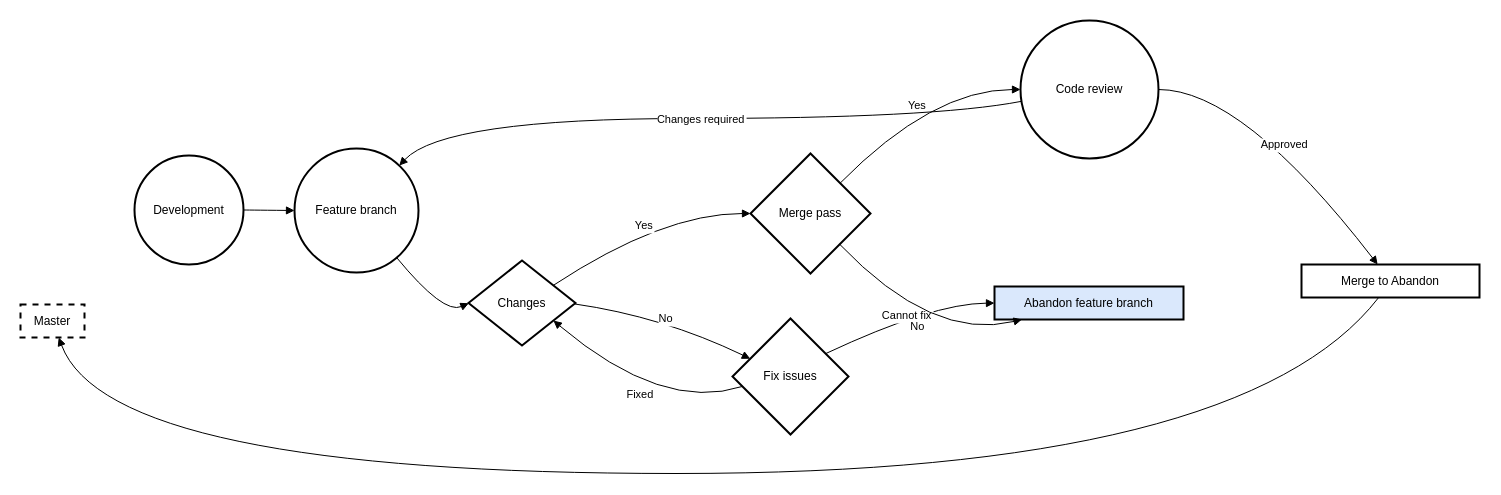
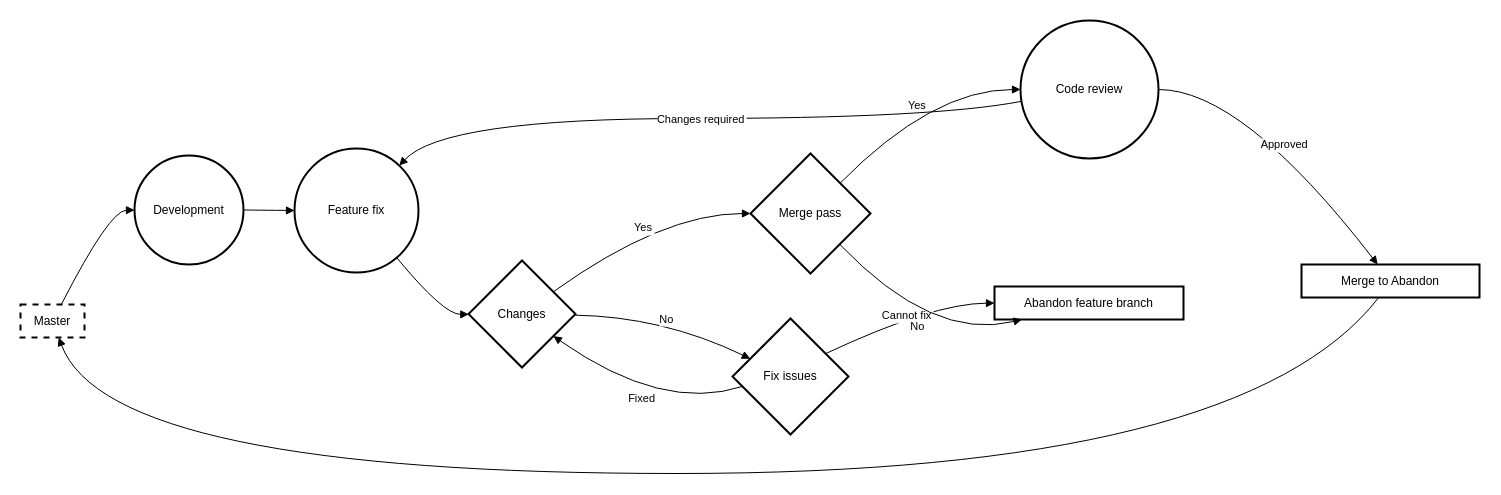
- <mxCell id="4" value="Feature branch" style="ellipse;aspect=fixed;strokeWidth=2;whiteSpace=wrap;" vertex="1" parent="1"><mxGeometry x="294" y="148" width="124" height="124" as="geometry" /></mxCell>
+ <mxCell id="4" value="Feature fix" style="ellipse;aspect=fixed;strokeWidth=2;whiteSpace=wrap;" vertex="1" parent="1"><mxGeometry x="294" y="148" width="124" height="124" as="geometry" /></mxCell>
+ <mxCell id="11" value="" style="curved=1;startArrow=none;endArrow=block;exitX=0.637;exitY=0.003;entryX=0.003;entryY=0.502;" edge="1" parent="1" source="2" target="3"><mxGeometry relative="1" as="geometry"><Array as="points"><mxPoint x="109" y="210" /></Array></mxGeometry></mxCell>
- <mxCell id="5" value="Changes" style="rhombus;strokeWidth=2;whiteSpace=wrap;" vertex="1" parent="1"><mxGeometry x="468" y="260" width="107" height="85" as="geometry" /></mxCell>
+ <mxCell id="5" value="Changes" style="rhombus;strokeWidth=2;whiteSpace=wrap;" vertex="1" parent="1"><mxGeometry x="468" y="260" width="107" height="107" as="geometry" /></mxCell>
- <mxCell id="10" value="Abandon feature branch" style="whiteSpace=wrap;strokeWidth=2;fillColor=#dae8fc;" vertex="1" parent="1"><mxGeometry x="994" y="286" width="189" height="33" as="geometry" /></mxCell>
+ <mxCell id="10" value="Abandon feature branch" style="whiteSpace=wrap;strokeWidth=2;" vertex="1" parent="1"><mxGeometry x="994" y="286" width="189" height="33" as="geometry" /></mxCell>
